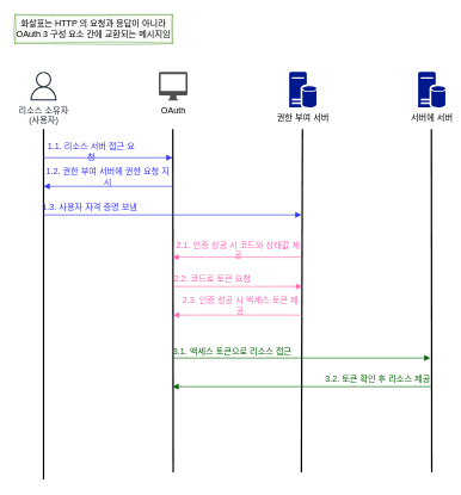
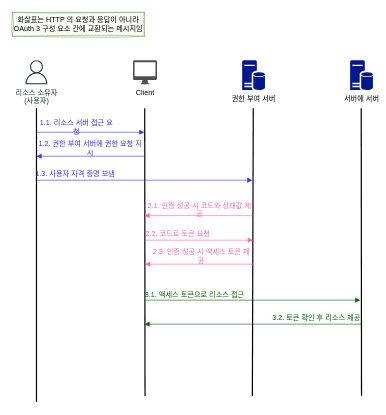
- <mxCell id="3" value="OAuth" style="sketch=0;pointerEvents=1;shadow=0;dashed=0;html=1;strokeColor=none;fillColor=#505050;labelPosition=center;verticalLabelPosition=bottom;verticalAlign=top;outlineConnect=0;align=center;shape=mxgraph.office.devices.mac_client;" parent="1" vertex="1"><mxGeometry x="221" y="100" width="40" height="40" as="geometry" /></mxCell>
+ <mxCell id="3" value="Client" style="sketch=0;pointerEvents=1;shadow=0;dashed=0;html=1;strokeColor=none;fillColor=#505050;labelPosition=center;verticalLabelPosition=bottom;verticalAlign=top;outlineConnect=0;align=center;shape=mxgraph.office.devices.mac_client;" parent="1" vertex="1"><mxGeometry x="221" y="100" width="40" height="40" as="geometry" /></mxCell>
